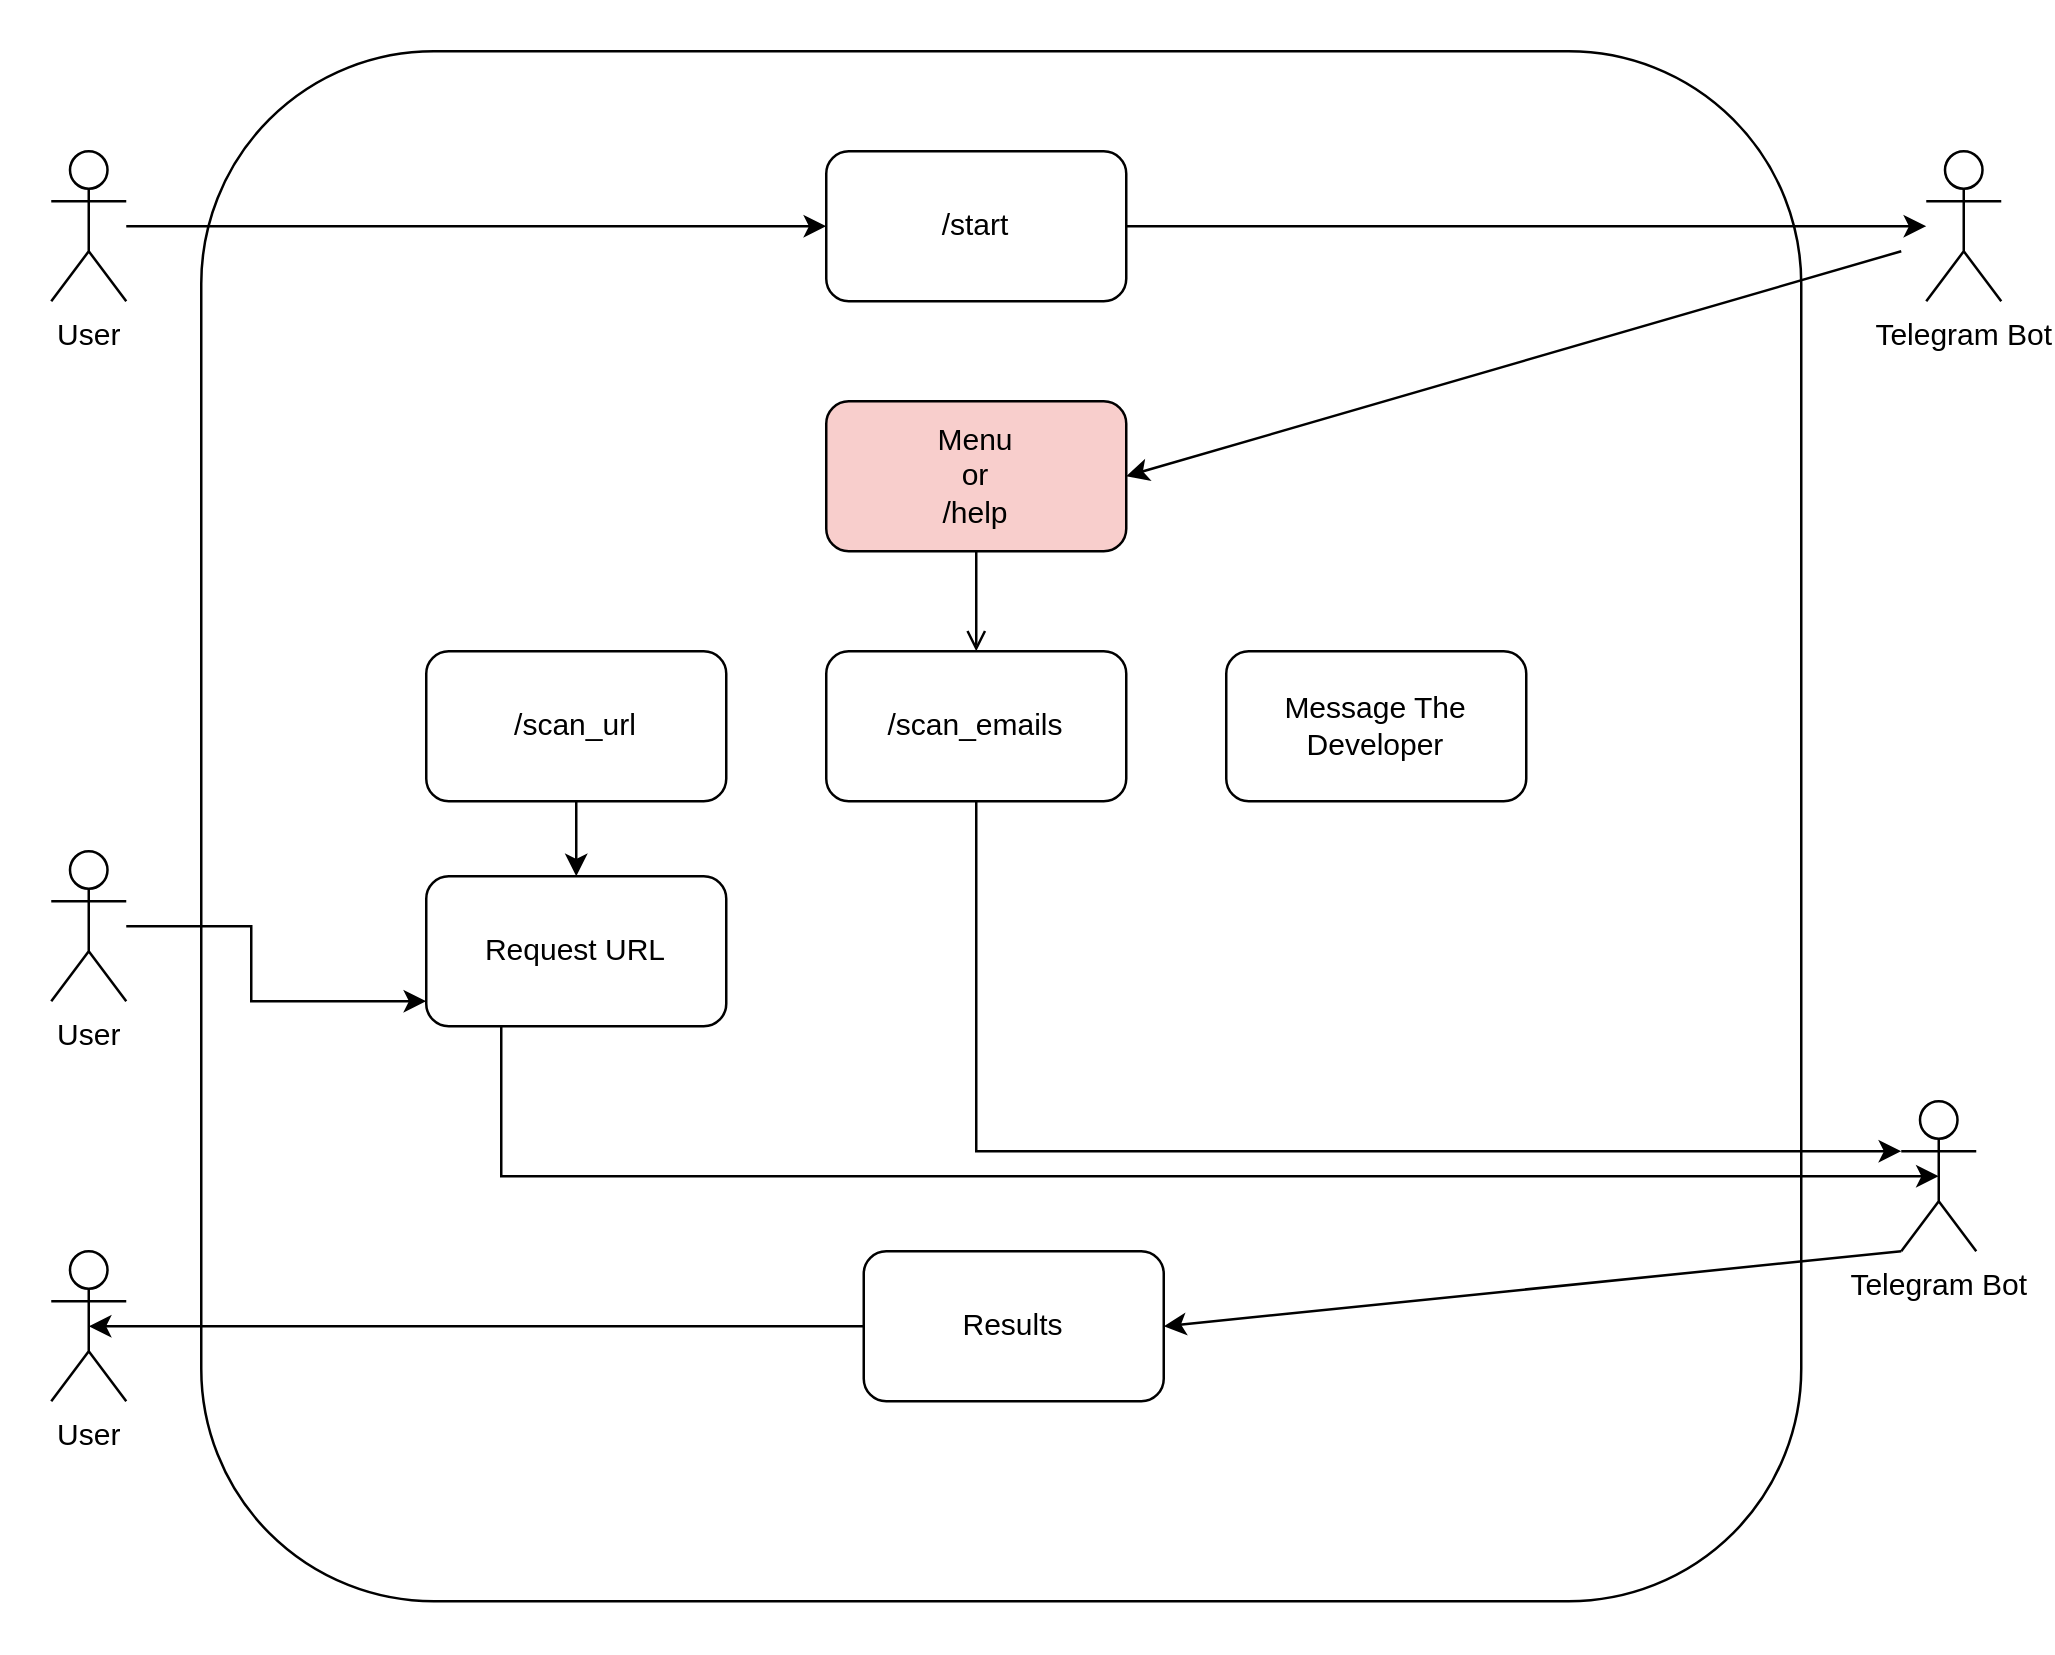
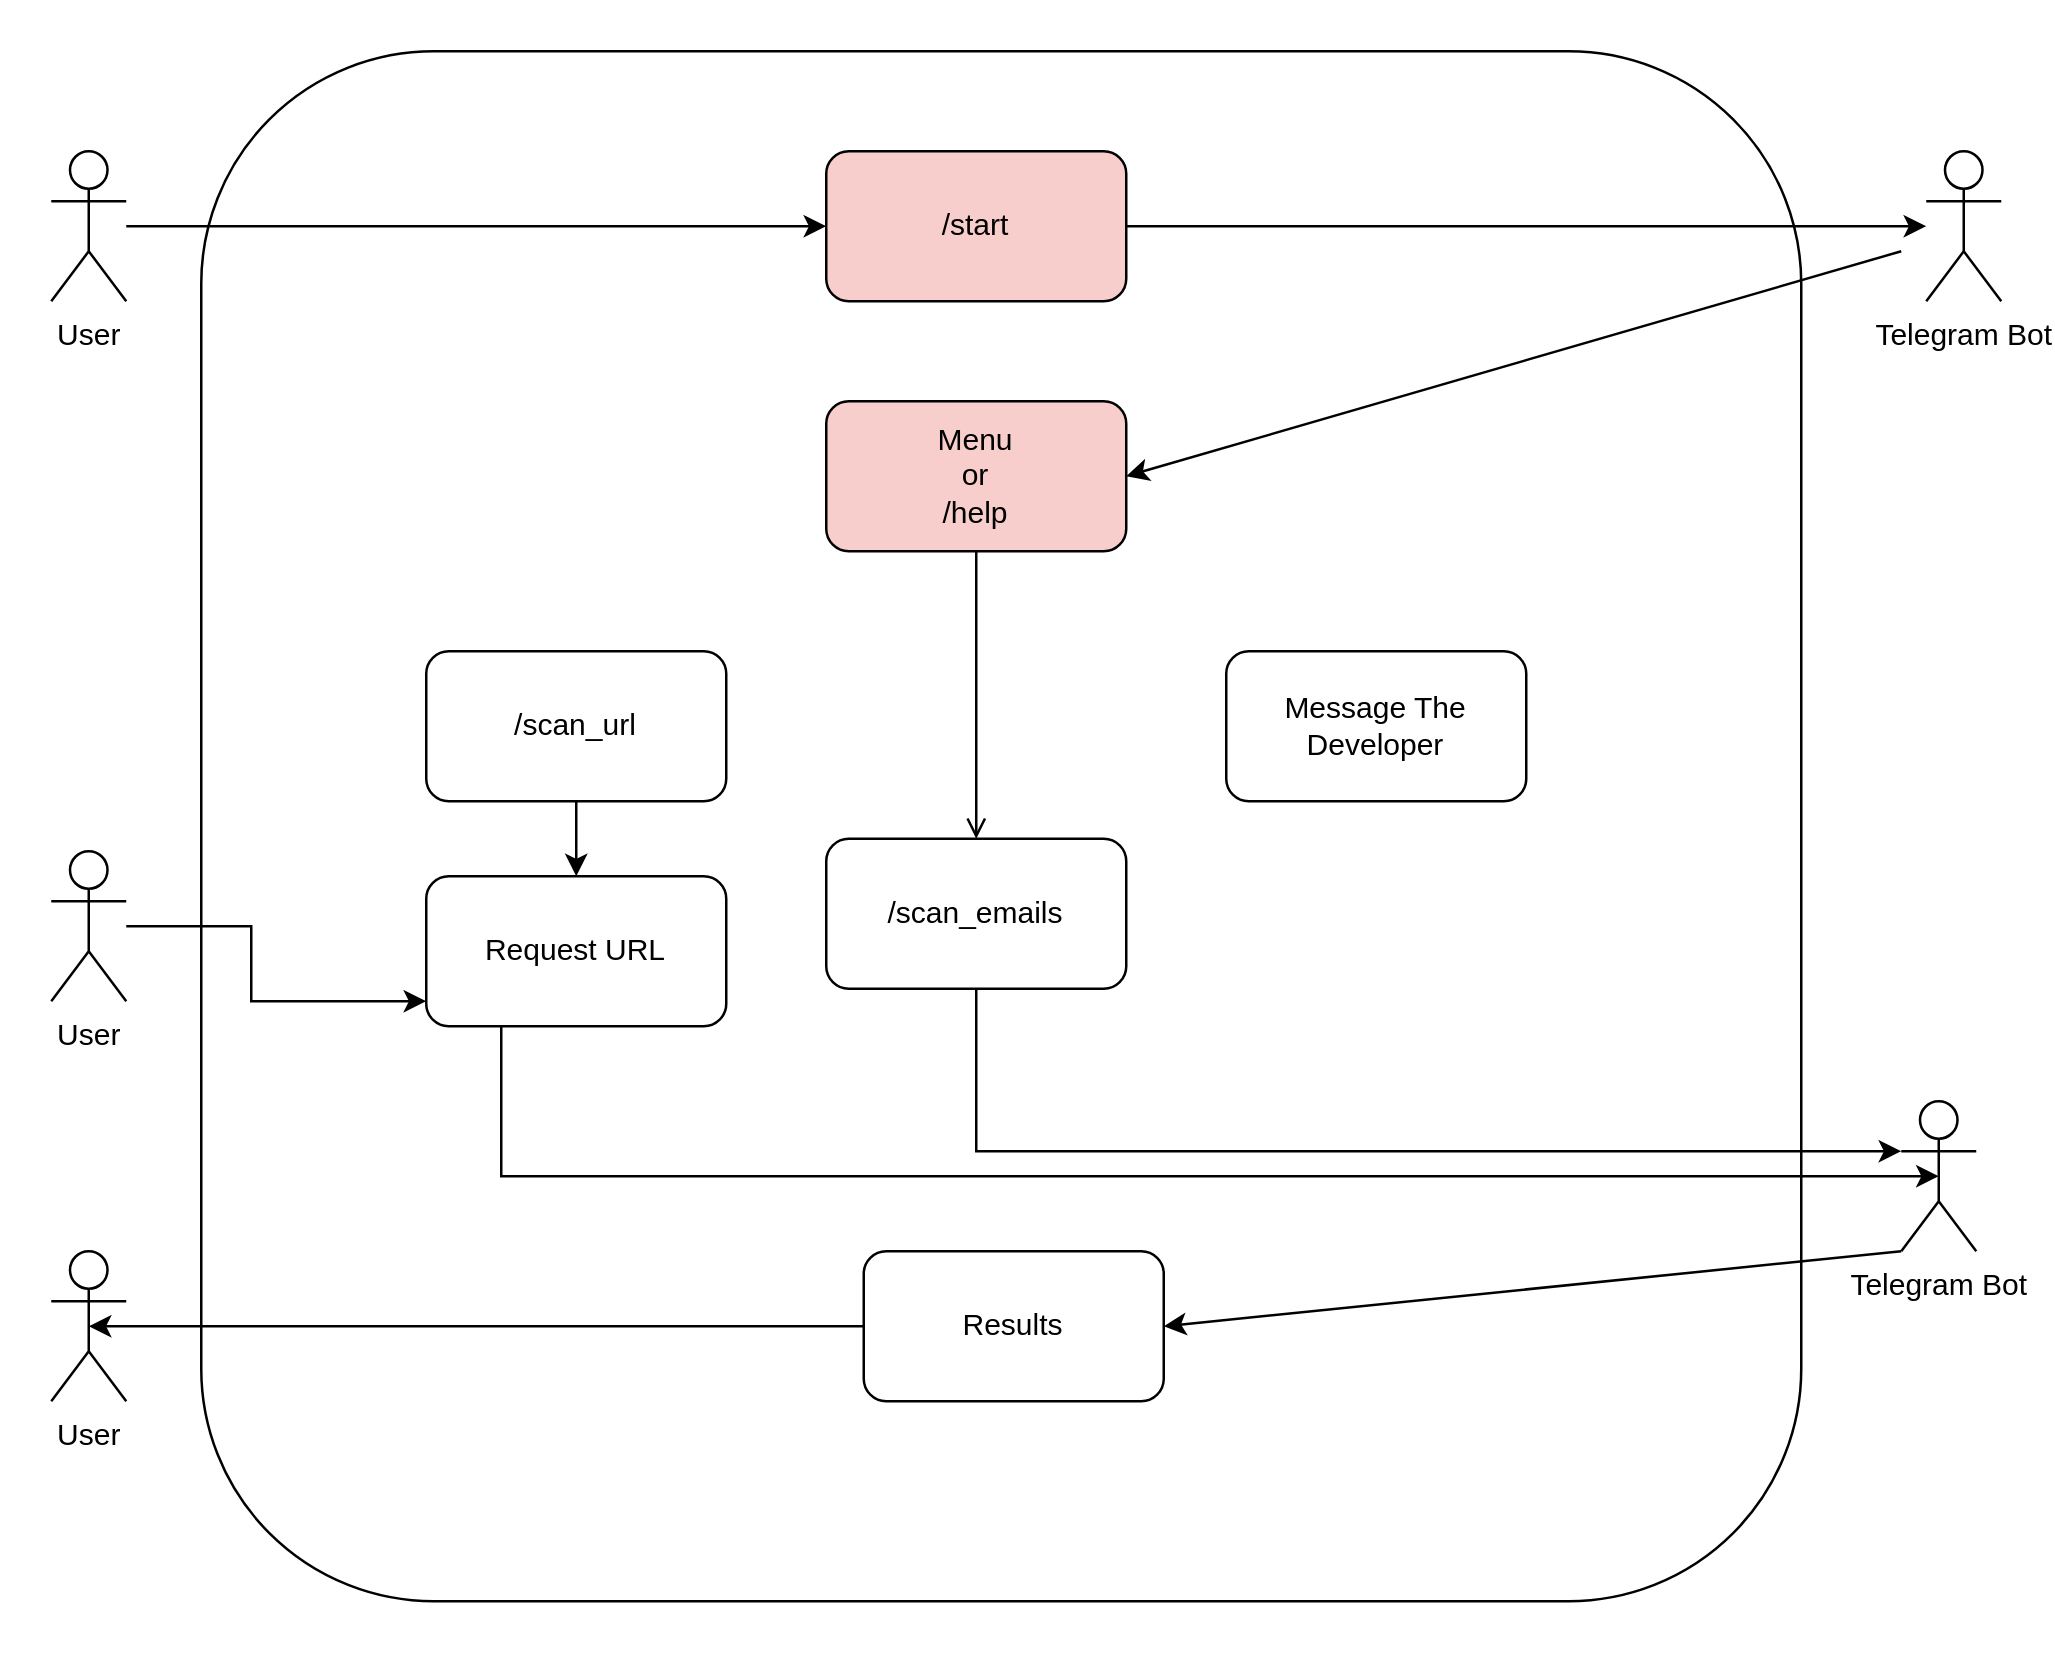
- <mxCell id="7" value="/start" style="rounded=1;whiteSpace=wrap;html=1;" vertex="1" parent="1"><mxGeometry x="330" y="60" width="120" height="60" as="geometry" /></mxCell>
+ <mxCell id="7" value="/start" style="rounded=1;whiteSpace=wrap;html=1;fillColor=#f8cecc;" vertex="1" parent="1"><mxGeometry x="330" y="60" width="120" height="60" as="geometry" /></mxCell>
- <mxCell id="12" value="/scan_emails" style="rounded=1;whiteSpace=wrap;html=1;" vertex="1" parent="1"><mxGeometry x="330" y="260" width="120" height="60" as="geometry" /></mxCell>
+ <mxCell id="12" value="/scan_emails" style="rounded=1;whiteSpace=wrap;html=1;" vertex="1" parent="1"><mxGeometry x="330" y="335" width="120" height="60" as="geometry" /></mxCell>
